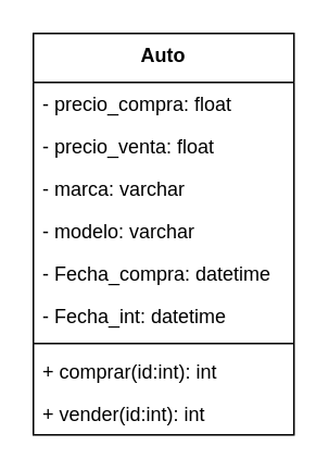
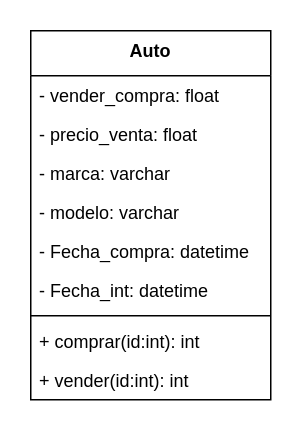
- <mxCell id="3" value="- precio_compra: float " style="text;strokeColor=none;fillColor=none;align=left;verticalAlign=top;spacingLeft=4;spacingRight=4;overflow=hidden;rotatable=0;points=[[0,0.5],[1,0.5]];portConstraint=eastwest;" vertex="1" parent="2"><mxGeometry y="30" width="160" height="26" as="geometry" /></mxCell>
+ <mxCell id="3" value="- vender_compra: float " style="text;strokeColor=none;fillColor=none;align=left;verticalAlign=top;spacingLeft=4;spacingRight=4;overflow=hidden;rotatable=0;points=[[0,0.5],[1,0.5]];portConstraint=eastwest;" vertex="1" parent="2"><mxGeometry y="30" width="160" height="26" as="geometry" /></mxCell>
